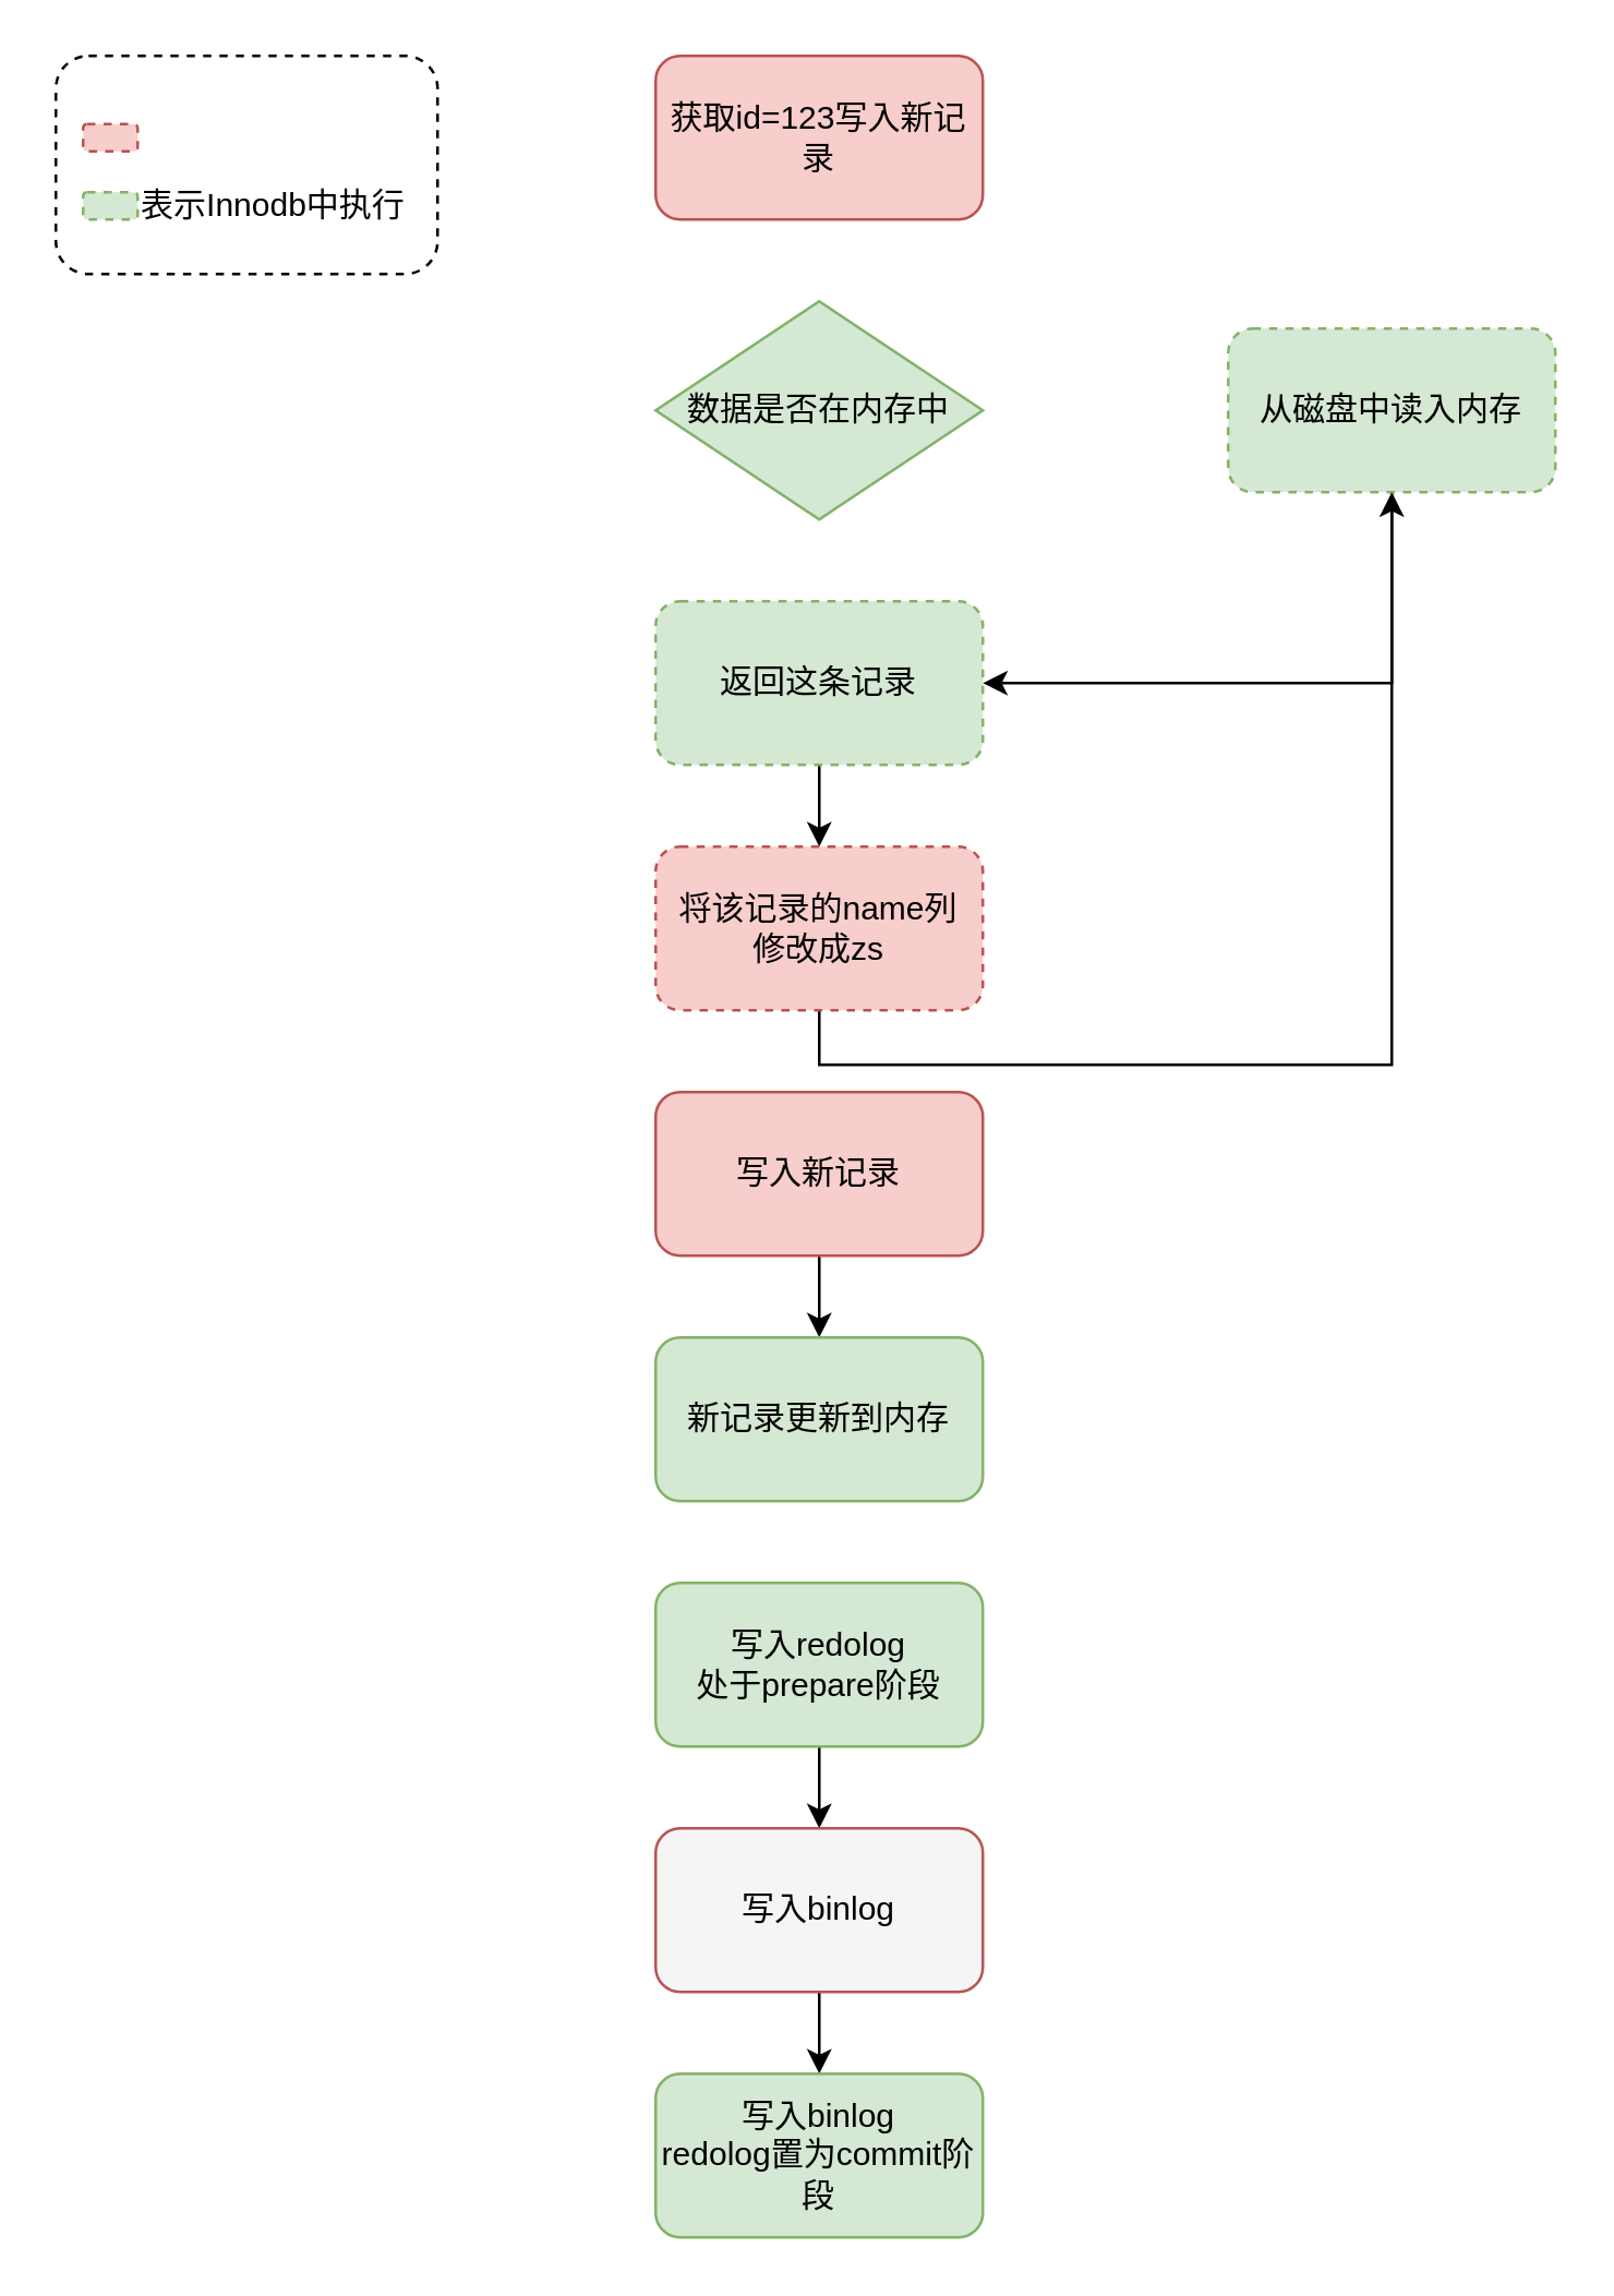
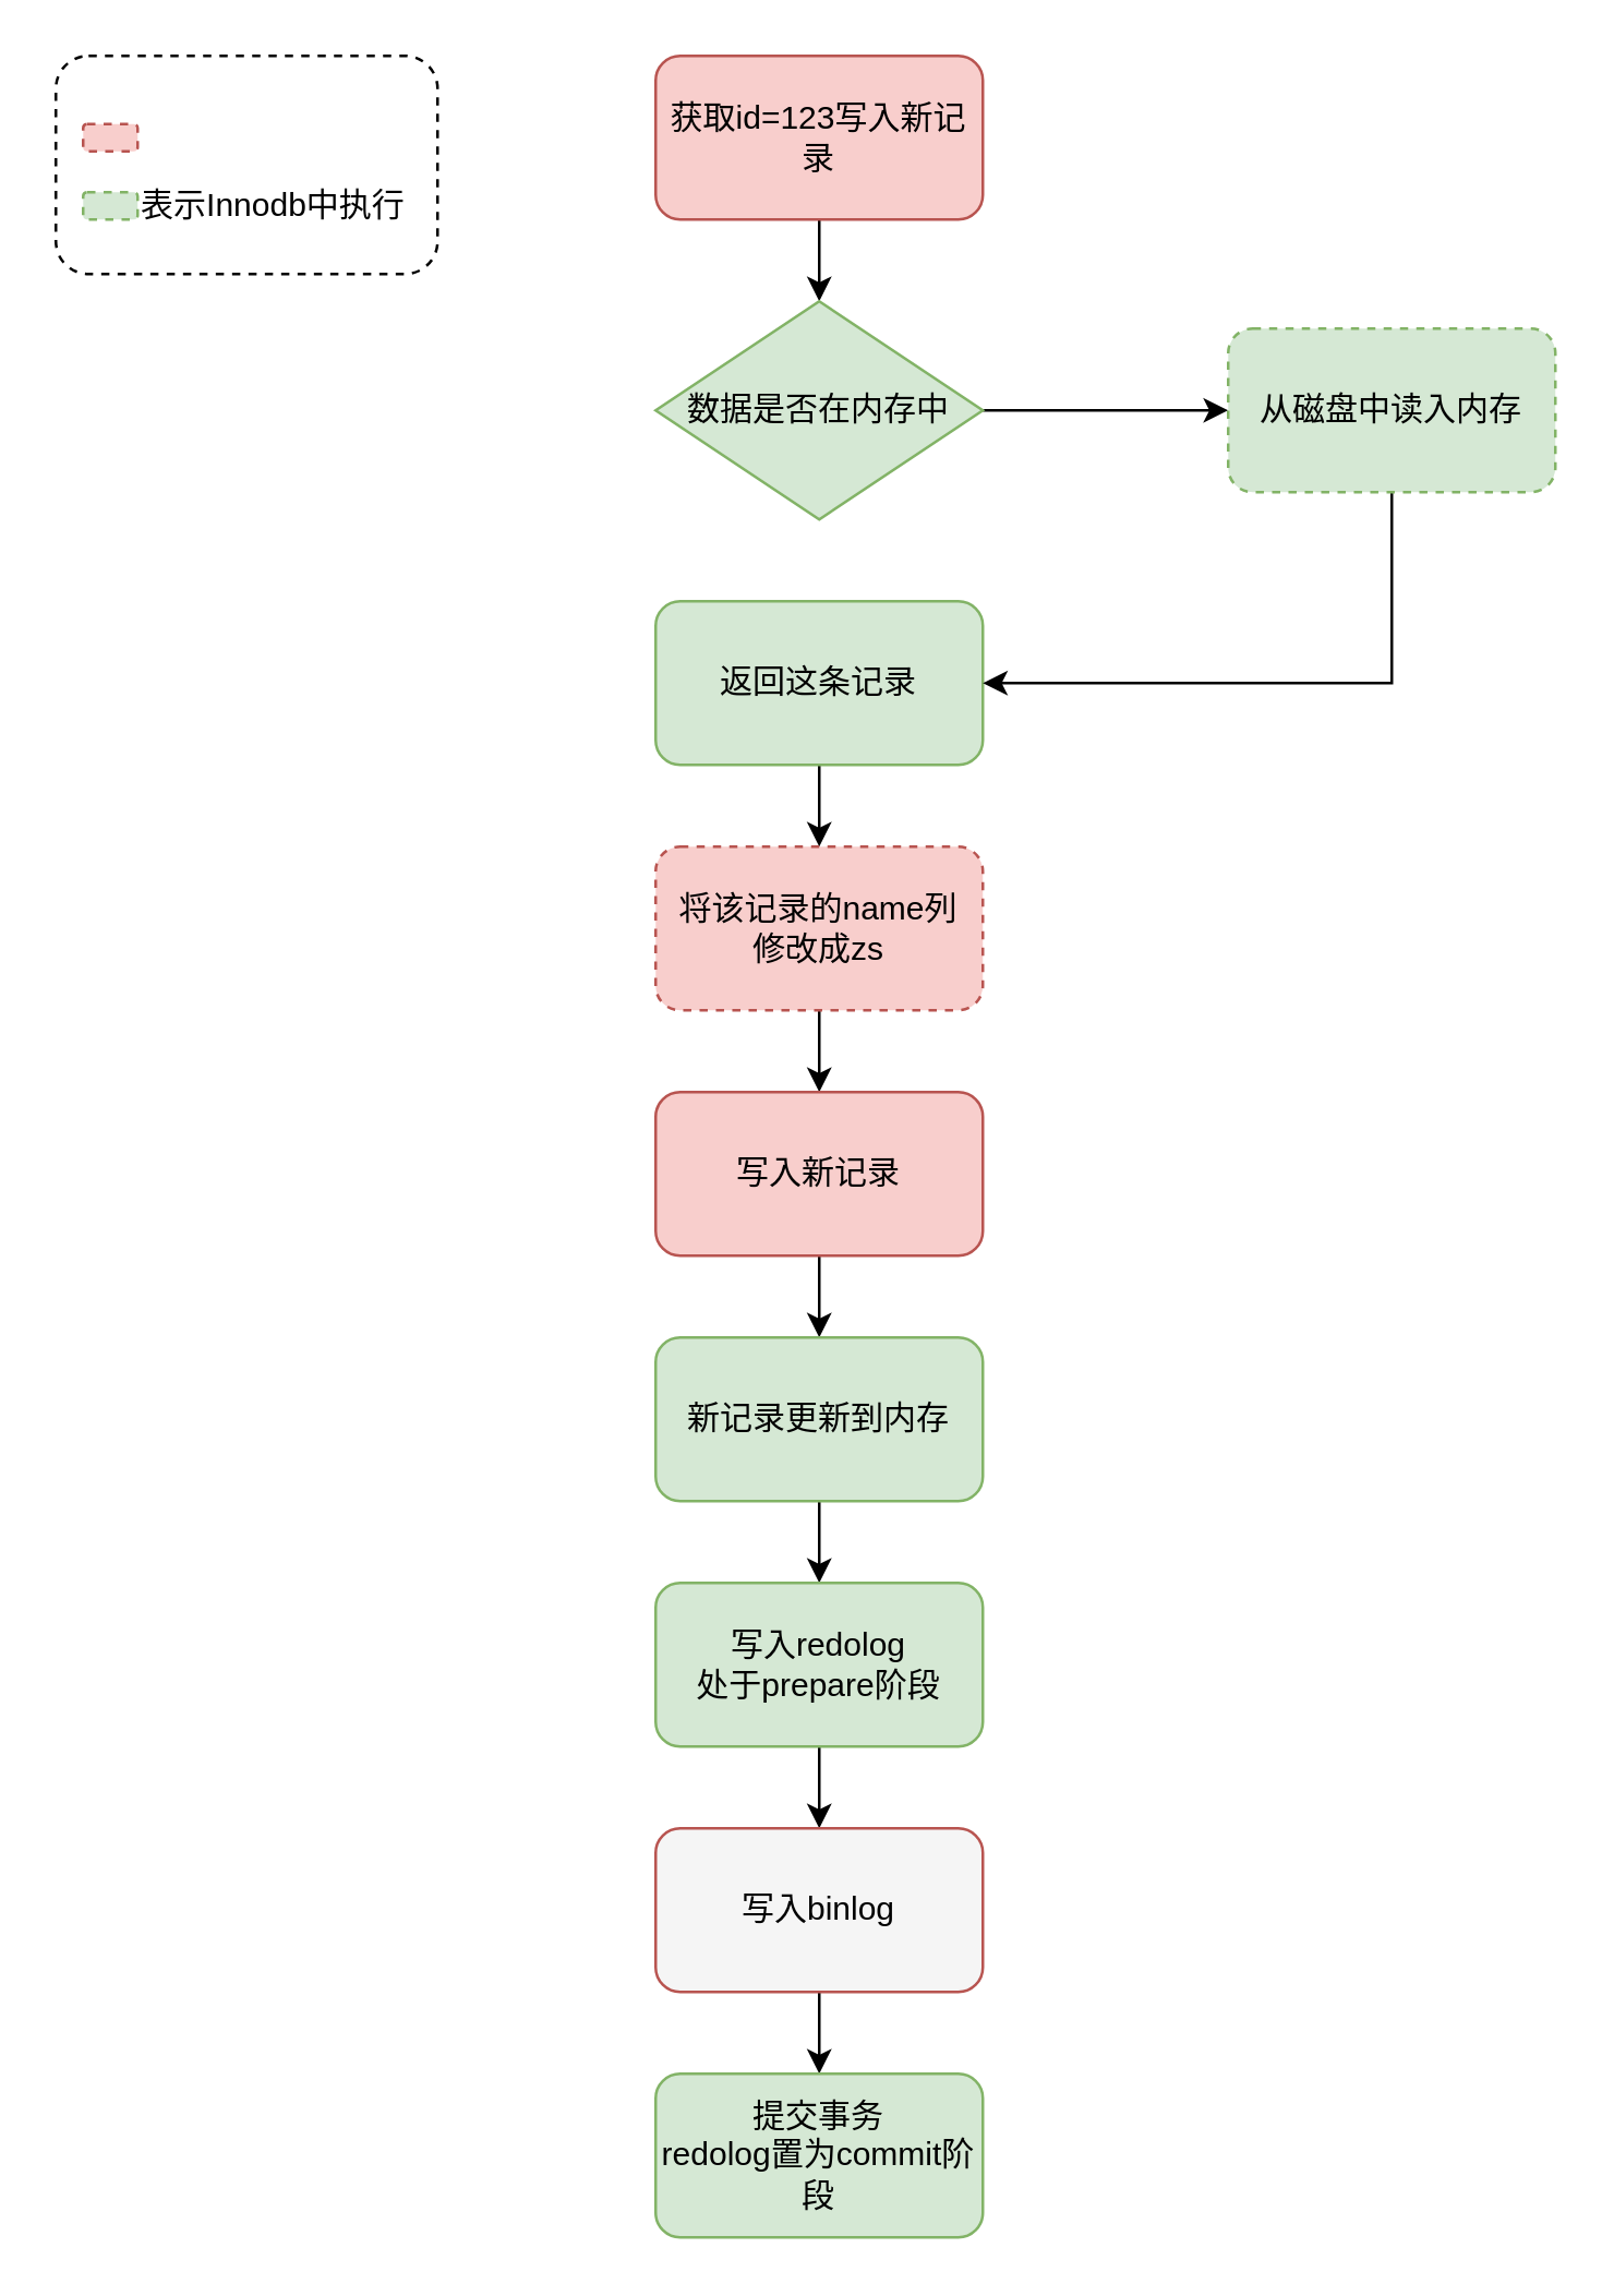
+ <mxCell id="2" style="edgeStyle=orthogonalEdgeStyle;rounded=0;orthogonalLoop=1;jettySize=auto;html=1;exitX=0.5;exitY=1;exitDx=0;exitDy=0;entryX=0.5;entryY=0;entryDx=0;entryDy=0;" edge="1" parent="1" source="3" target="5"><mxGeometry relative="1" as="geometry" /></mxCell>
+ <mxCell id="4" style="edgeStyle=orthogonalEdgeStyle;rounded=0;orthogonalLoop=1;jettySize=auto;html=1;exitX=1;exitY=0.5;exitDx=0;exitDy=0;entryX=0;entryY=0.5;entryDx=0;entryDy=0;" edge="1" parent="1" source="5" target="20"><mxGeometry relative="1" as="geometry" /></mxCell>
- <mxCell id="7" value="返回这条记录" style="rounded=1;whiteSpace=wrap;html=1;fillColor=#d5e8d4;strokeColor=#82b366;dashed=1;" vertex="1" parent="1"><mxGeometry x="240" y="220" width="120" height="60" as="geometry" /></mxCell>
+ <mxCell id="7" value="返回这条记录" style="rounded=1;whiteSpace=wrap;html=1;fillColor=#d5e8d4;strokeColor=#82b366;" vertex="1" parent="1"><mxGeometry x="240" y="220" width="120" height="60" as="geometry" /></mxCell>
- <mxCell id="8" style="edgeStyle=orthogonalEdgeStyle;rounded=0;orthogonalLoop=1;jettySize=auto;html=1;exitX=0.5;exitY=1;exitDx=0;exitDy=0;" edge="1" parent="1" source="9" target="20"><mxGeometry relative="1" as="geometry" /></mxCell>
+ <mxCell id="8" style="edgeStyle=orthogonalEdgeStyle;rounded=0;orthogonalLoop=1;jettySize=auto;html=1;exitX=0.5;exitY=1;exitDx=0;exitDy=0;" edge="1" parent="1" source="9" target="11"><mxGeometry relative="1" as="geometry" /></mxCell>
+ <mxCell id="12" style="edgeStyle=orthogonalEdgeStyle;rounded=0;orthogonalLoop=1;jettySize=auto;html=1;exitX=0.5;exitY=1;exitDx=0;exitDy=0;entryX=0.5;entryY=0;entryDx=0;entryDy=0;" edge="1" parent="1" source="13" target="15"><mxGeometry relative="1" as="geometry" /></mxCell>
- <mxCell id="18" value="写入binlog&lt;br&gt;redolog置为commit阶段" style="rounded=1;whiteSpace=wrap;html=1;fillColor=#d5e8d4;strokeColor=#82b366;" vertex="1" parent="1"><mxGeometry x="240" y="760" width="120" height="60" as="geometry" /></mxCell>
+ <mxCell id="18" value="提交事务&lt;br&gt;redolog置为commit阶段" style="rounded=1;whiteSpace=wrap;html=1;fillColor=#d5e8d4;strokeColor=#82b366;" vertex="1" parent="1"><mxGeometry x="240" y="760" width="120" height="60" as="geometry" /></mxCell>
